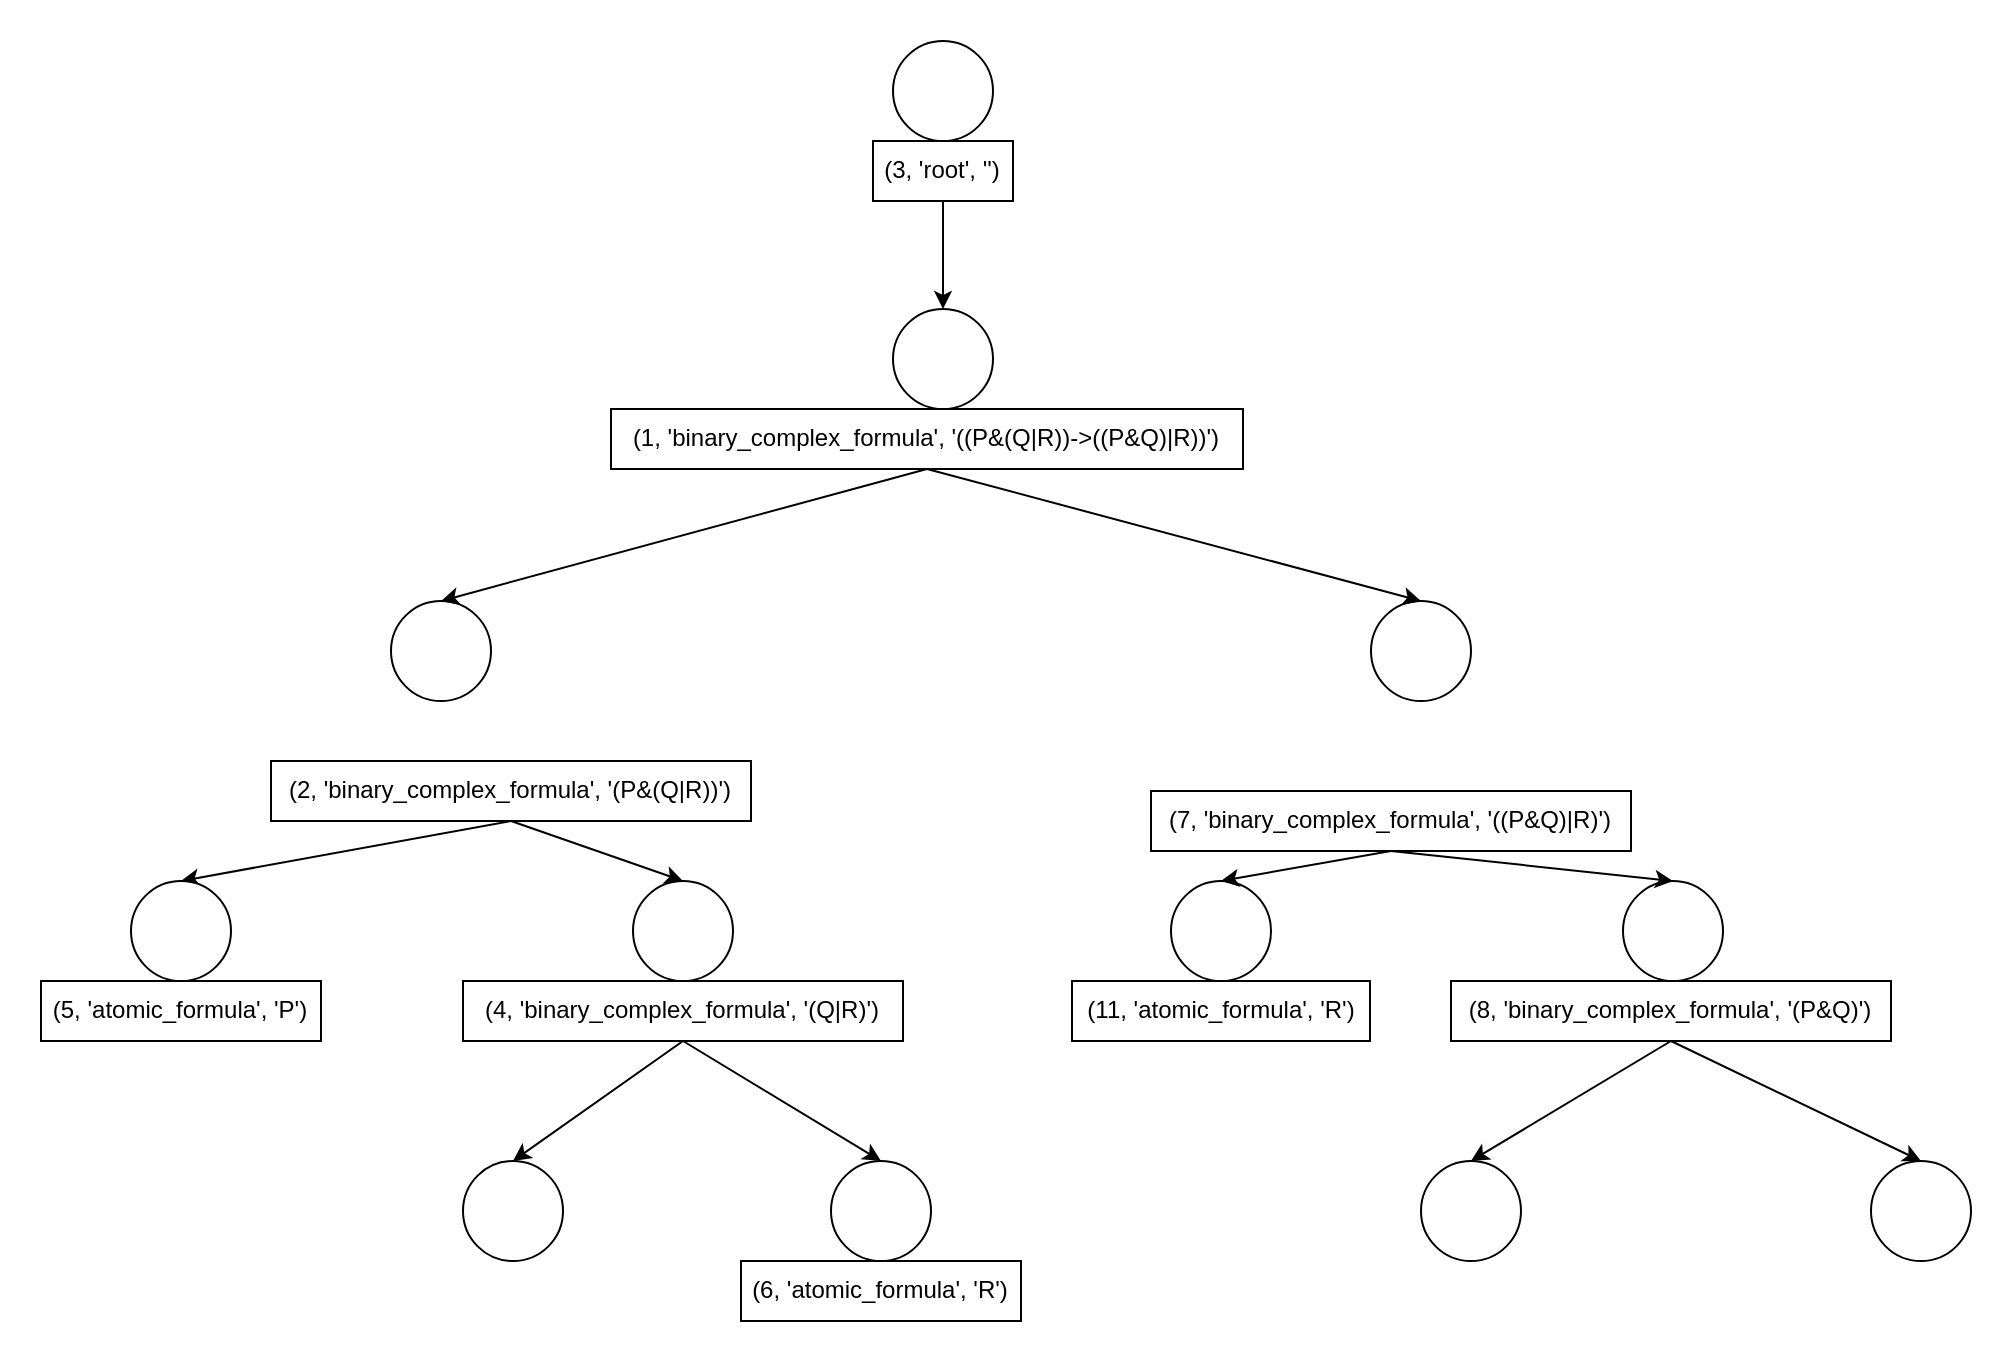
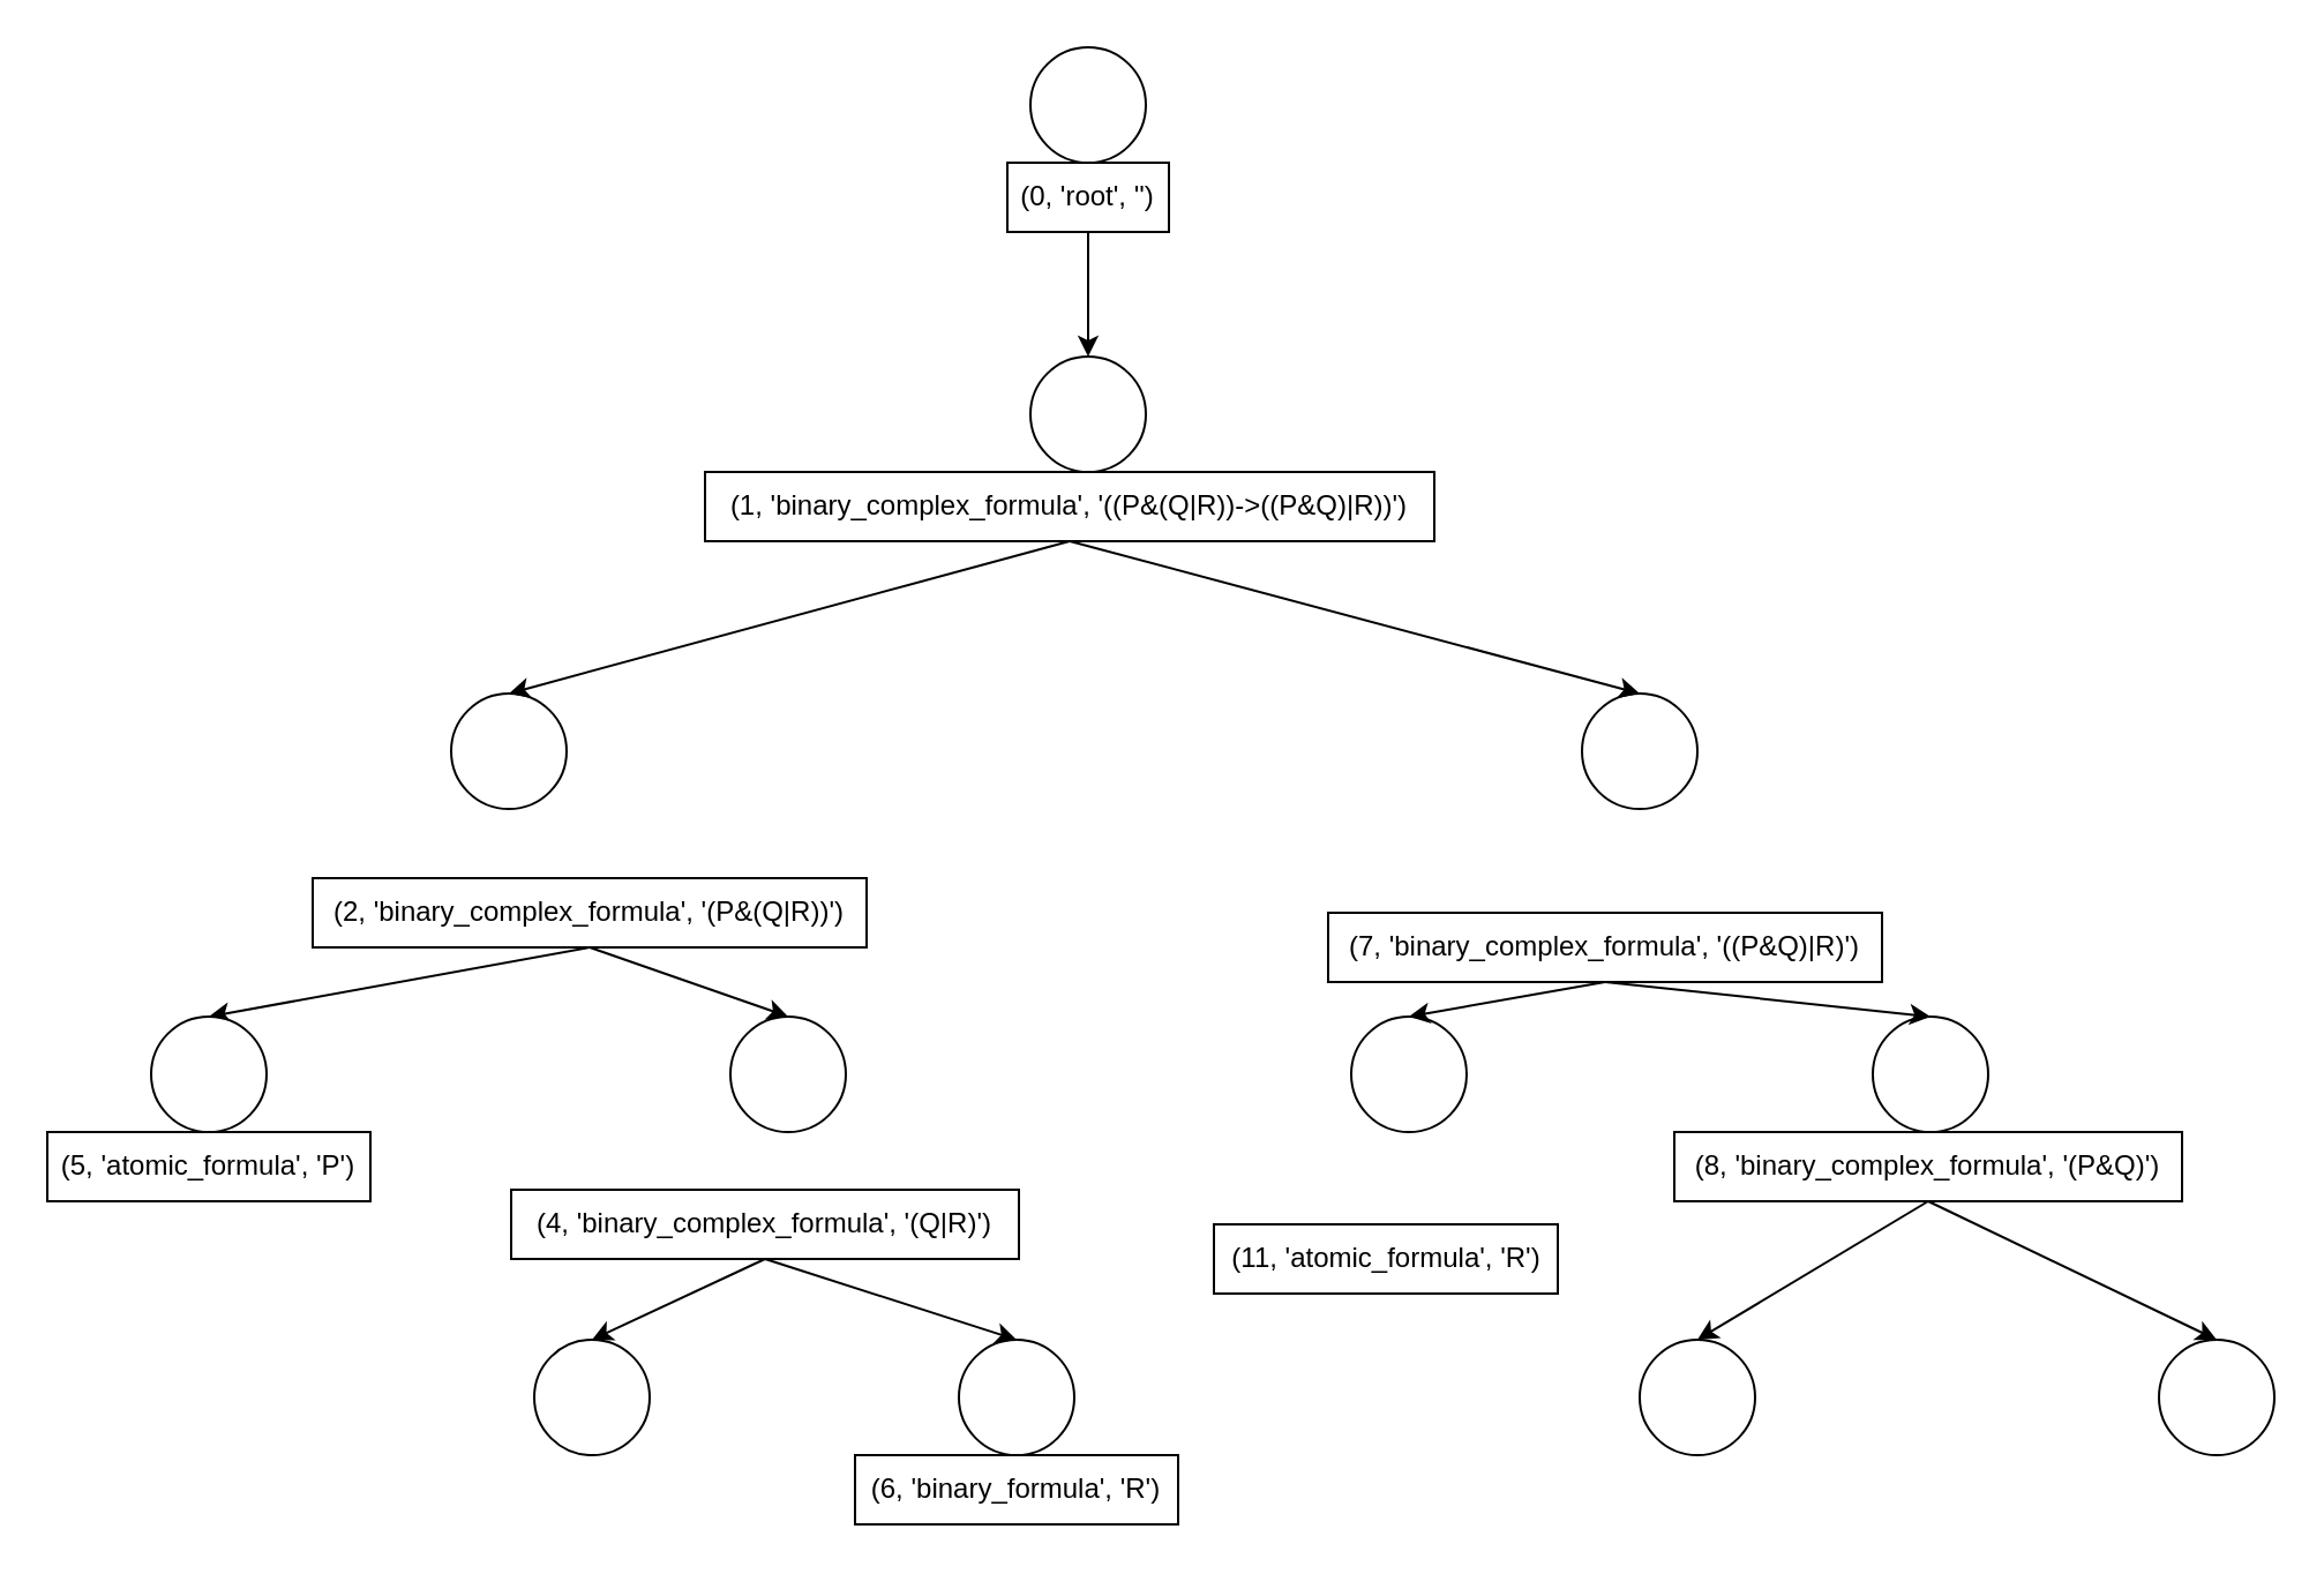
- <mxCell id="16" value="(3, 'root', '')" style="text;whiteSpace=wrap;html=1;fillColor=default;strokeColor=default;align=center;verticalAlign=middle;" vertex="1" parent="1"><mxGeometry x="436" width="70" height="30" as="geometry" y="70" /></mxCell>
+ <mxCell id="16" value="(0, 'root', '')" style="text;whiteSpace=wrap;html=1;fillColor=default;strokeColor=default;align=center;verticalAlign=middle;" vertex="1" parent="1"><mxGeometry x="436" width="70" height="30" as="geometry" y="70" /></mxCell>
- <mxCell id="23" value="(4, 'binary_complex_formula', '(Q|R)')" style="text;whiteSpace=wrap;html=1;fillColor=default;strokeColor=default;align=center;verticalAlign=middle;" vertex="1" parent="1"><mxGeometry x="231" y="490" width="220" height="30" as="geometry" /></mxCell>
+ <mxCell id="23" value="(4, 'binary_complex_formula', '(Q|R)')" style="text;whiteSpace=wrap;html=1;fillColor=default;strokeColor=default;align=center;verticalAlign=middle;" vertex="1" parent="1"><mxGeometry x="221" y="515" width="220" height="30" as="geometry" /></mxCell>
- <mxCell id="33" value="(11, 'atomic_formula', 'R')" style="text;whiteSpace=wrap;html=1;fillColor=default;strokeColor=default;align=center;verticalAlign=middle;" vertex="1" parent="1"><mxGeometry x="535.5" y="490" width="149" height="30" as="geometry" /></mxCell>
+ <mxCell id="33" value="(11, 'atomic_formula', 'R')" style="text;whiteSpace=wrap;html=1;fillColor=default;strokeColor=default;align=center;verticalAlign=middle;" vertex="1" parent="1"><mxGeometry x="525.5" y="530" width="149" height="30" as="geometry" /></mxCell>
- <mxCell id="25" value="(6, 'atomic_formula', 'R')" style="text;whiteSpace=wrap;html=1;fillColor=default;strokeColor=default;verticalAlign=middle;align=center;" vertex="1" parent="1"><mxGeometry x="370" y="630" width="140" height="30" as="geometry" /></mxCell>
+ <mxCell id="25" value="(6, 'binary_formula', 'R')" style="text;whiteSpace=wrap;html=1;fillColor=default;strokeColor=default;verticalAlign=middle;align=center;" vertex="1" parent="1"><mxGeometry x="370" y="630" width="140" height="30" as="geometry" /></mxCell>
